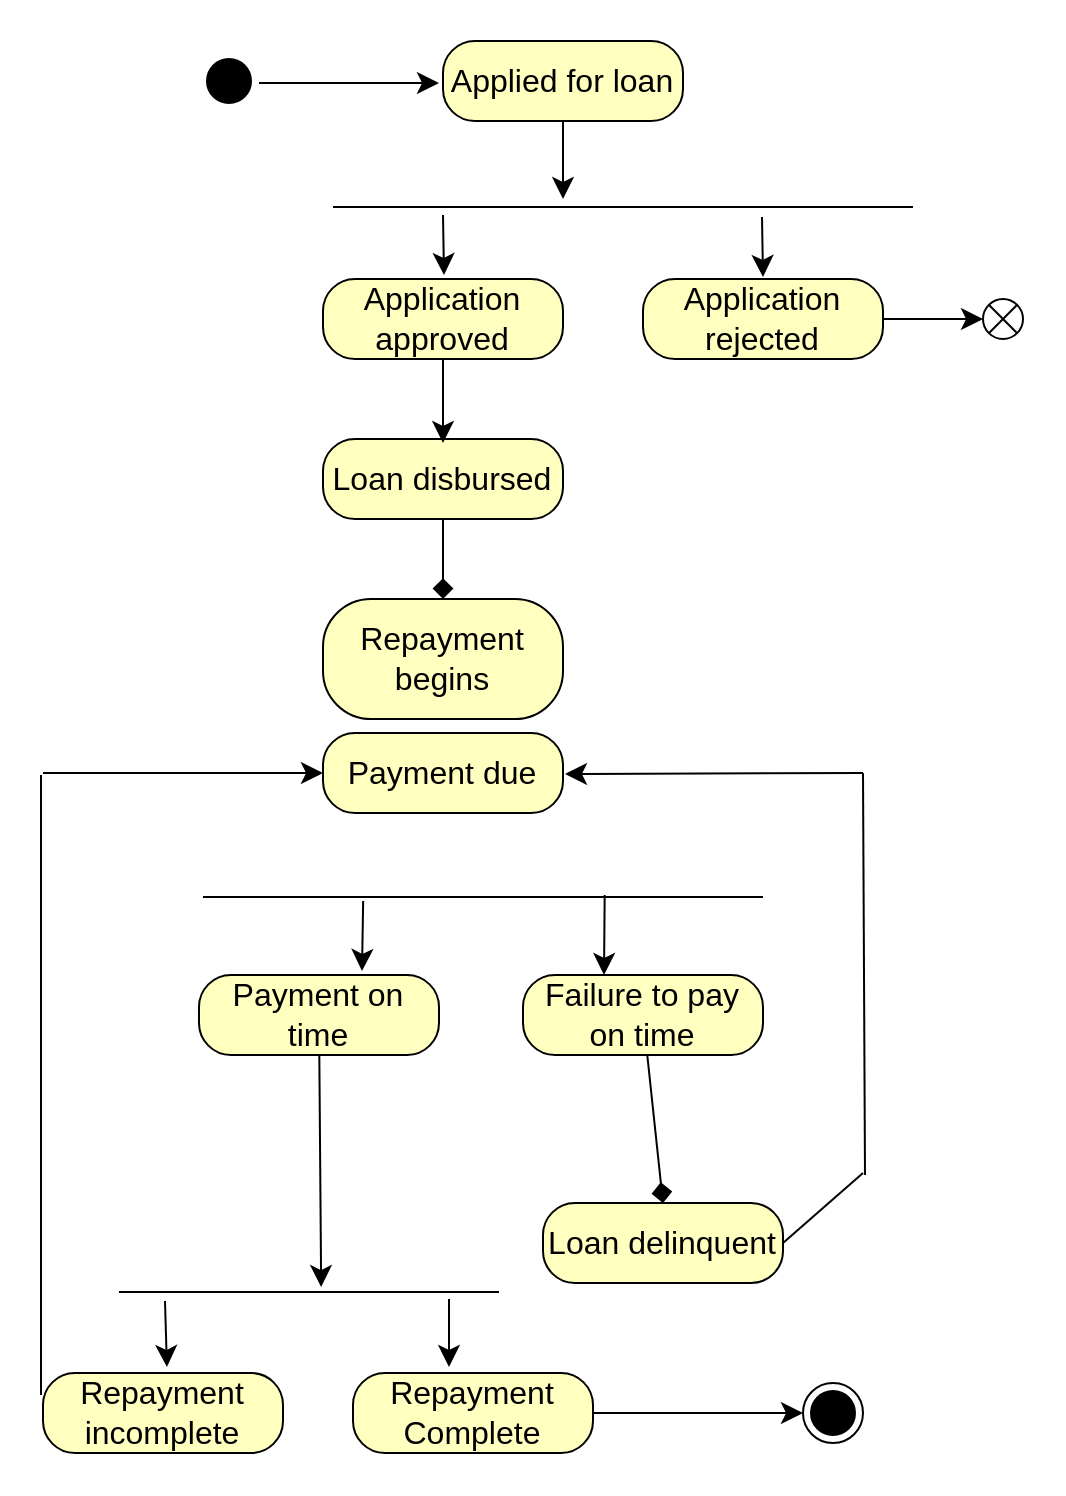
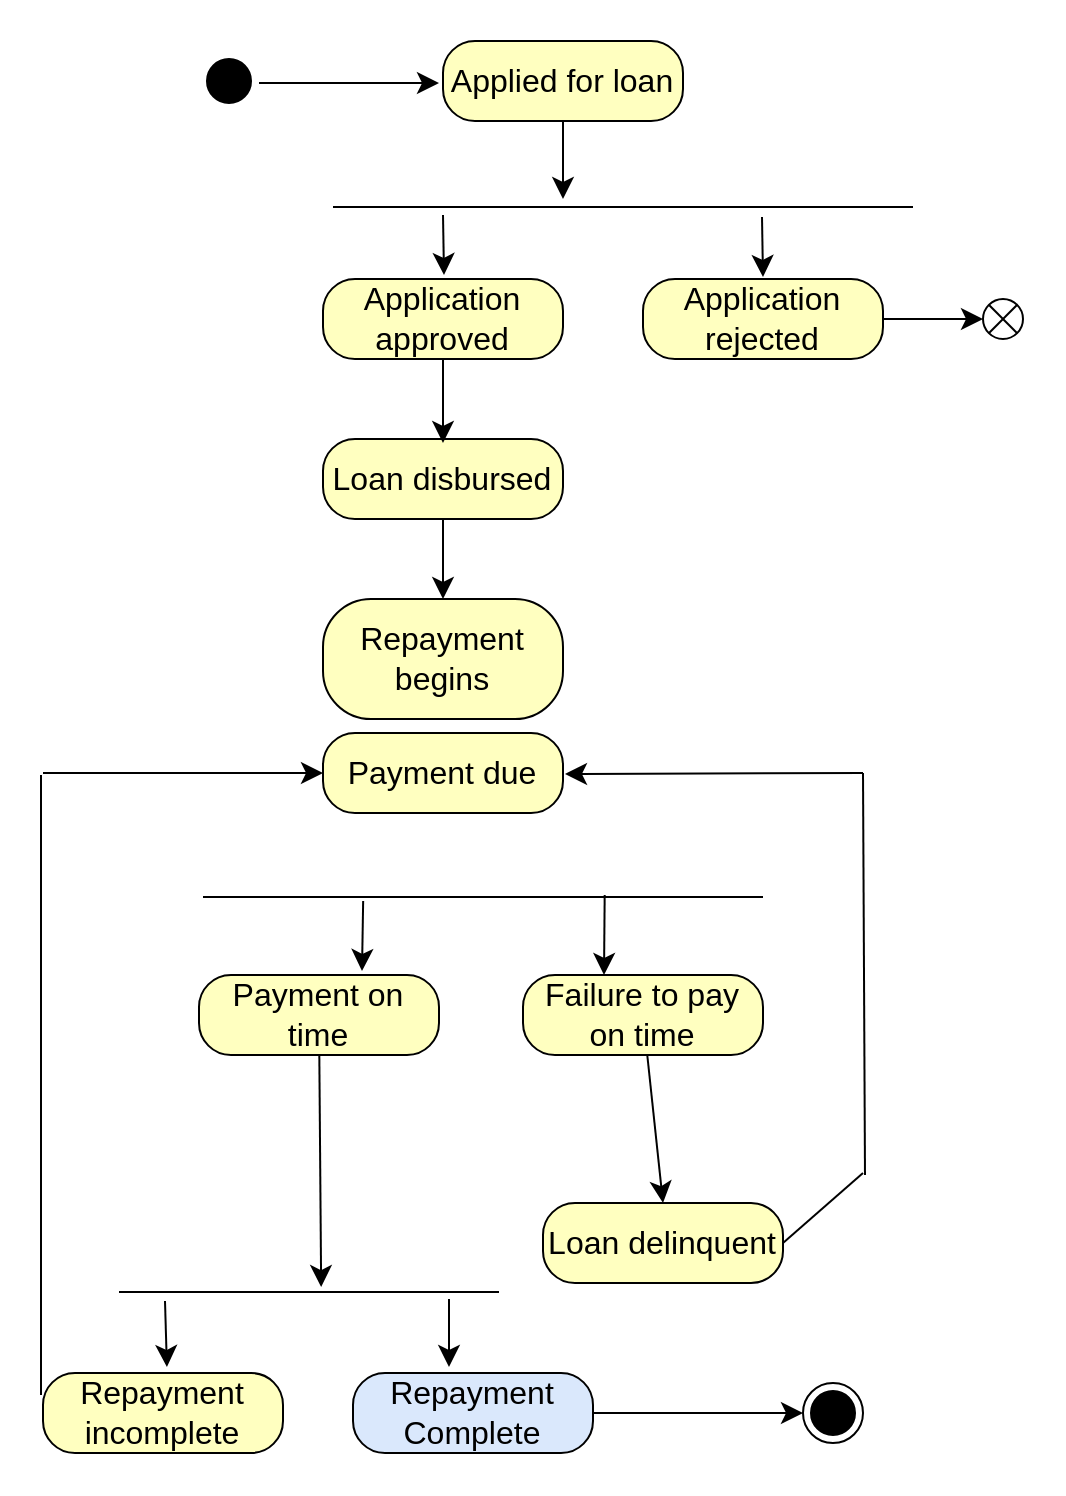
- <mxCell id="6" value="" style="edgeStyle=none;curved=1;rounded=0;orthogonalLoop=1;jettySize=auto;html=1;fontSize=12;startSize=8;endSize=8;strokeColor=#000000;endArrow=diamond;" parent="1" source="7" target="11" edge="1"><mxGeometry relative="1" as="geometry" /></mxCell>
+ <mxCell id="6" value="" style="edgeStyle=none;curved=1;rounded=0;orthogonalLoop=1;jettySize=auto;html=1;fontSize=12;startSize=8;endSize=8;strokeColor=#000000;" parent="1" source="7" target="11" edge="1"><mxGeometry relative="1" as="geometry" /></mxCell>
- <mxCell id="15" style="edgeStyle=none;curved=1;rounded=0;orthogonalLoop=1;jettySize=auto;html=1;entryX=0.5;entryY=0;entryDx=0;entryDy=0;fontSize=12;startSize=8;endSize=8;strokeColor=#000000;endArrow=diamond;" parent="1" source="16" target="28" edge="1"><mxGeometry relative="1" as="geometry" /></mxCell>
+ <mxCell id="15" style="edgeStyle=none;curved=1;rounded=0;orthogonalLoop=1;jettySize=auto;html=1;entryX=0.5;entryY=0;entryDx=0;entryDy=0;fontSize=12;startSize=8;endSize=8;strokeColor=#000000;" parent="1" source="16" target="28" edge="1"><mxGeometry relative="1" as="geometry" /></mxCell>
- <mxCell id="27" value="Repayment Complete" style="rounded=1;whiteSpace=wrap;html=1;arcSize=40;fontColor=#000000;fillColor=#ffffc0;strokeColor=#000000;fontSize=16;" parent="1" vertex="1"><mxGeometry x="176" y="686" width="120" height="40" as="geometry" /></mxCell>
+ <mxCell id="27" value="Repayment Complete" style="rounded=1;whiteSpace=wrap;html=1;arcSize=40;fontColor=#000000;fillColor=#dae8fc;strokeColor=#000000;fontSize=16;" parent="1" vertex="1"><mxGeometry x="176" y="686" width="120" height="40" as="geometry" /></mxCell>
